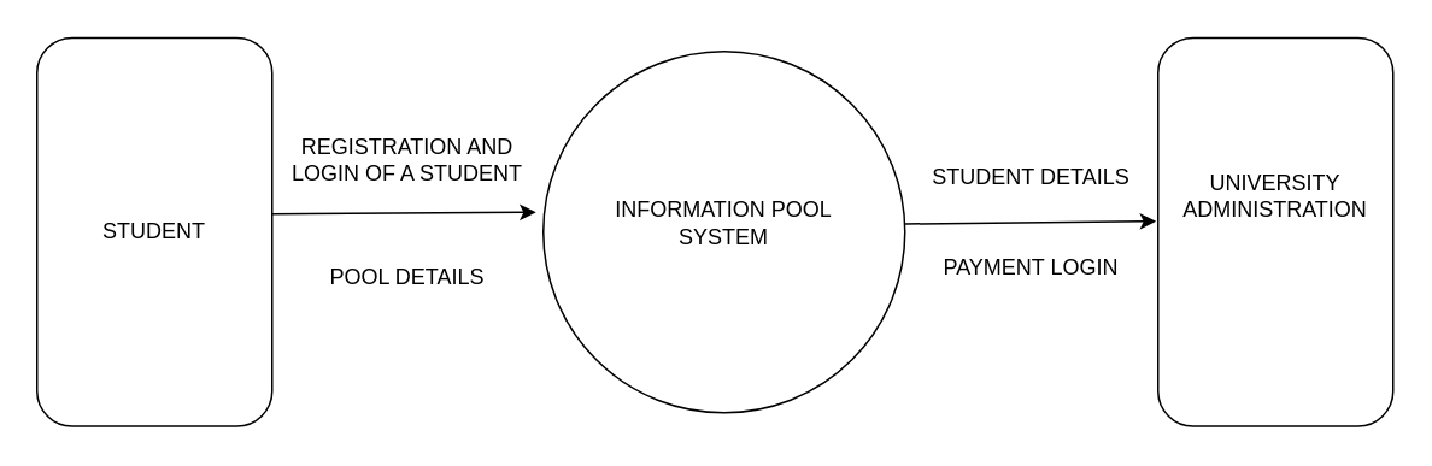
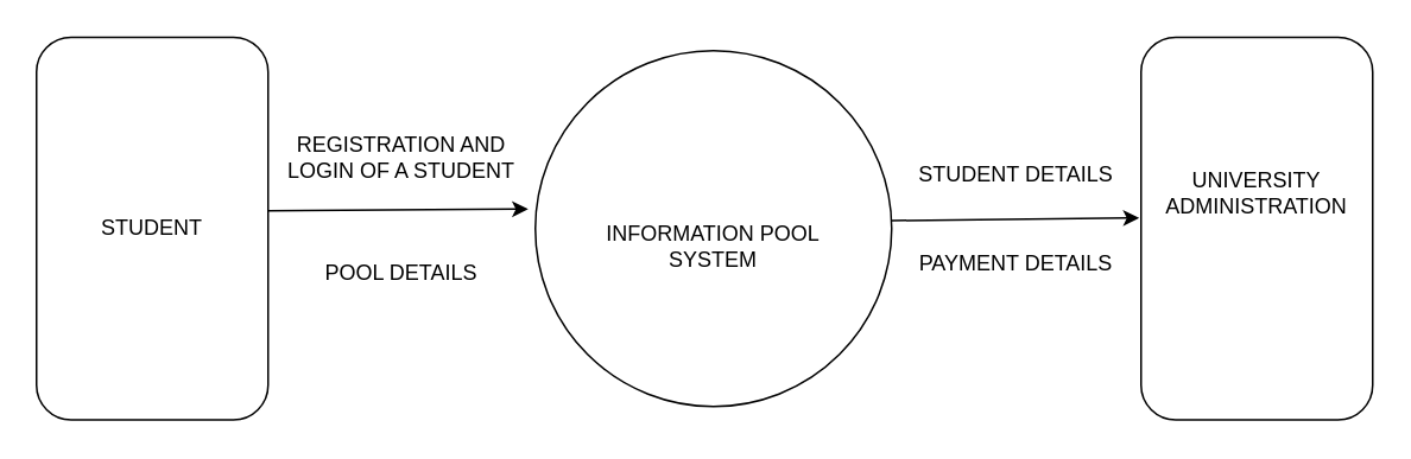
- <mxCell id="7" value="INFORMATION POOL SYSTEM" style="text;html=1;strokeColor=none;fillColor=none;align=center;verticalAlign=middle;whiteSpace=wrap;rounded=0;" vertex="1" parent="1"><mxGeometry x="320" y="78" width="160" height="90" as="geometry" /></mxCell>
+ <mxCell id="7" value="INFORMATION POOL SYSTEM" style="text;html=1;strokeColor=none;fillColor=none;align=center;verticalAlign=middle;whiteSpace=wrap;rounded=0;" vertex="1" parent="1"><mxGeometry x="320" y="93" width="160" height="90" as="geometry" /></mxCell>
- <mxCell id="13" value="PAYMENT LOGIN" style="text;html=1;strokeColor=none;fillColor=none;align=center;verticalAlign=middle;whiteSpace=wrap;rounded=0;" vertex="1" parent="1"><mxGeometry x="495" y="103" width="150" height="90" as="geometry" /></mxCell>
+ <mxCell id="13" value="PAYMENT DETAILS" style="text;html=1;strokeColor=none;fillColor=none;align=center;verticalAlign=middle;whiteSpace=wrap;rounded=0;" vertex="1" parent="1"><mxGeometry x="495" y="103" width="150" height="90" as="geometry" /></mxCell>
